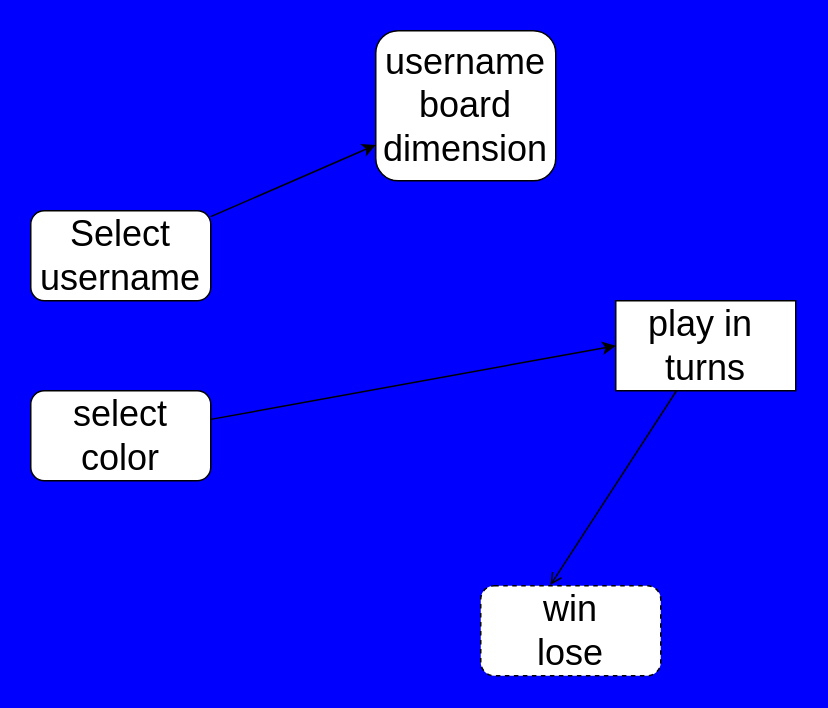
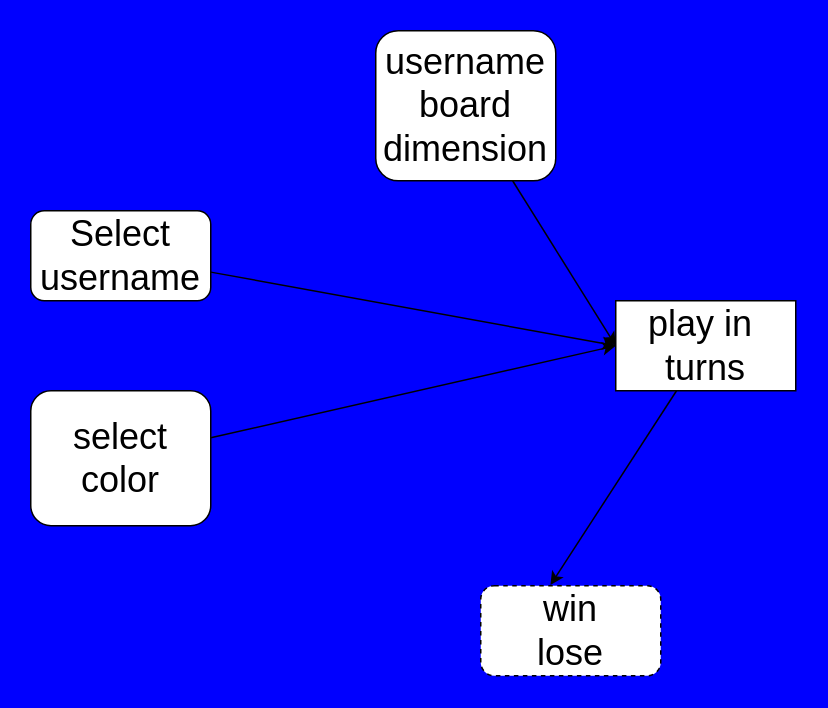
- <mxCell id="2" style="edgeStyle=none;html=1;fontSize=24;" edge="1" parent="1" source="3" target="7"><mxGeometry relative="1" as="geometry" /></mxCell>
+ <mxCell id="2" style="edgeStyle=none;html=1;entryX=0;entryY=0.5;entryDx=0;entryDy=0;fontSize=24;" edge="1" parent="1" source="3" target="9"><mxGeometry relative="1" as="geometry" /></mxCell>
+ <mxCell id="6" value="" style="edgeStyle=none;html=1;fontSize=24;entryX=0;entryY=0.5;entryDx=0;entryDy=0;" edge="1" parent="1" source="7" target="9"><mxGeometry relative="1" as="geometry" /></mxCell>
- <mxCell id="5" value="select color" style="rounded=1;whiteSpace=wrap;html=1;fontSize=24;" vertex="1" parent="1"><mxGeometry x="20" y="260" width="120" height="60" as="geometry" /></mxCell>
+ <mxCell id="5" value="select color" style="rounded=1;whiteSpace=wrap;html=1;fontSize=24;" vertex="1" parent="1"><mxGeometry x="20" y="260" width="120" height="90" as="geometry" /></mxCell>
- <mxCell id="8" style="edgeStyle=none;html=1;entryX=0.387;entryY=-0.007;entryDx=0;entryDy=0;fontSize=24;entryPerimeter=0;endArrow=open;" edge="1" parent="1" source="9" target="10"><mxGeometry relative="1" as="geometry"><Array as="points" /></mxGeometry></mxCell>
+ <mxCell id="8" style="edgeStyle=none;html=1;entryX=0.387;entryY=-0.007;entryDx=0;entryDy=0;fontSize=24;entryPerimeter=0;" edge="1" parent="1" source="9" target="10"><mxGeometry relative="1" as="geometry"><Array as="points" /></mxGeometry></mxCell>
